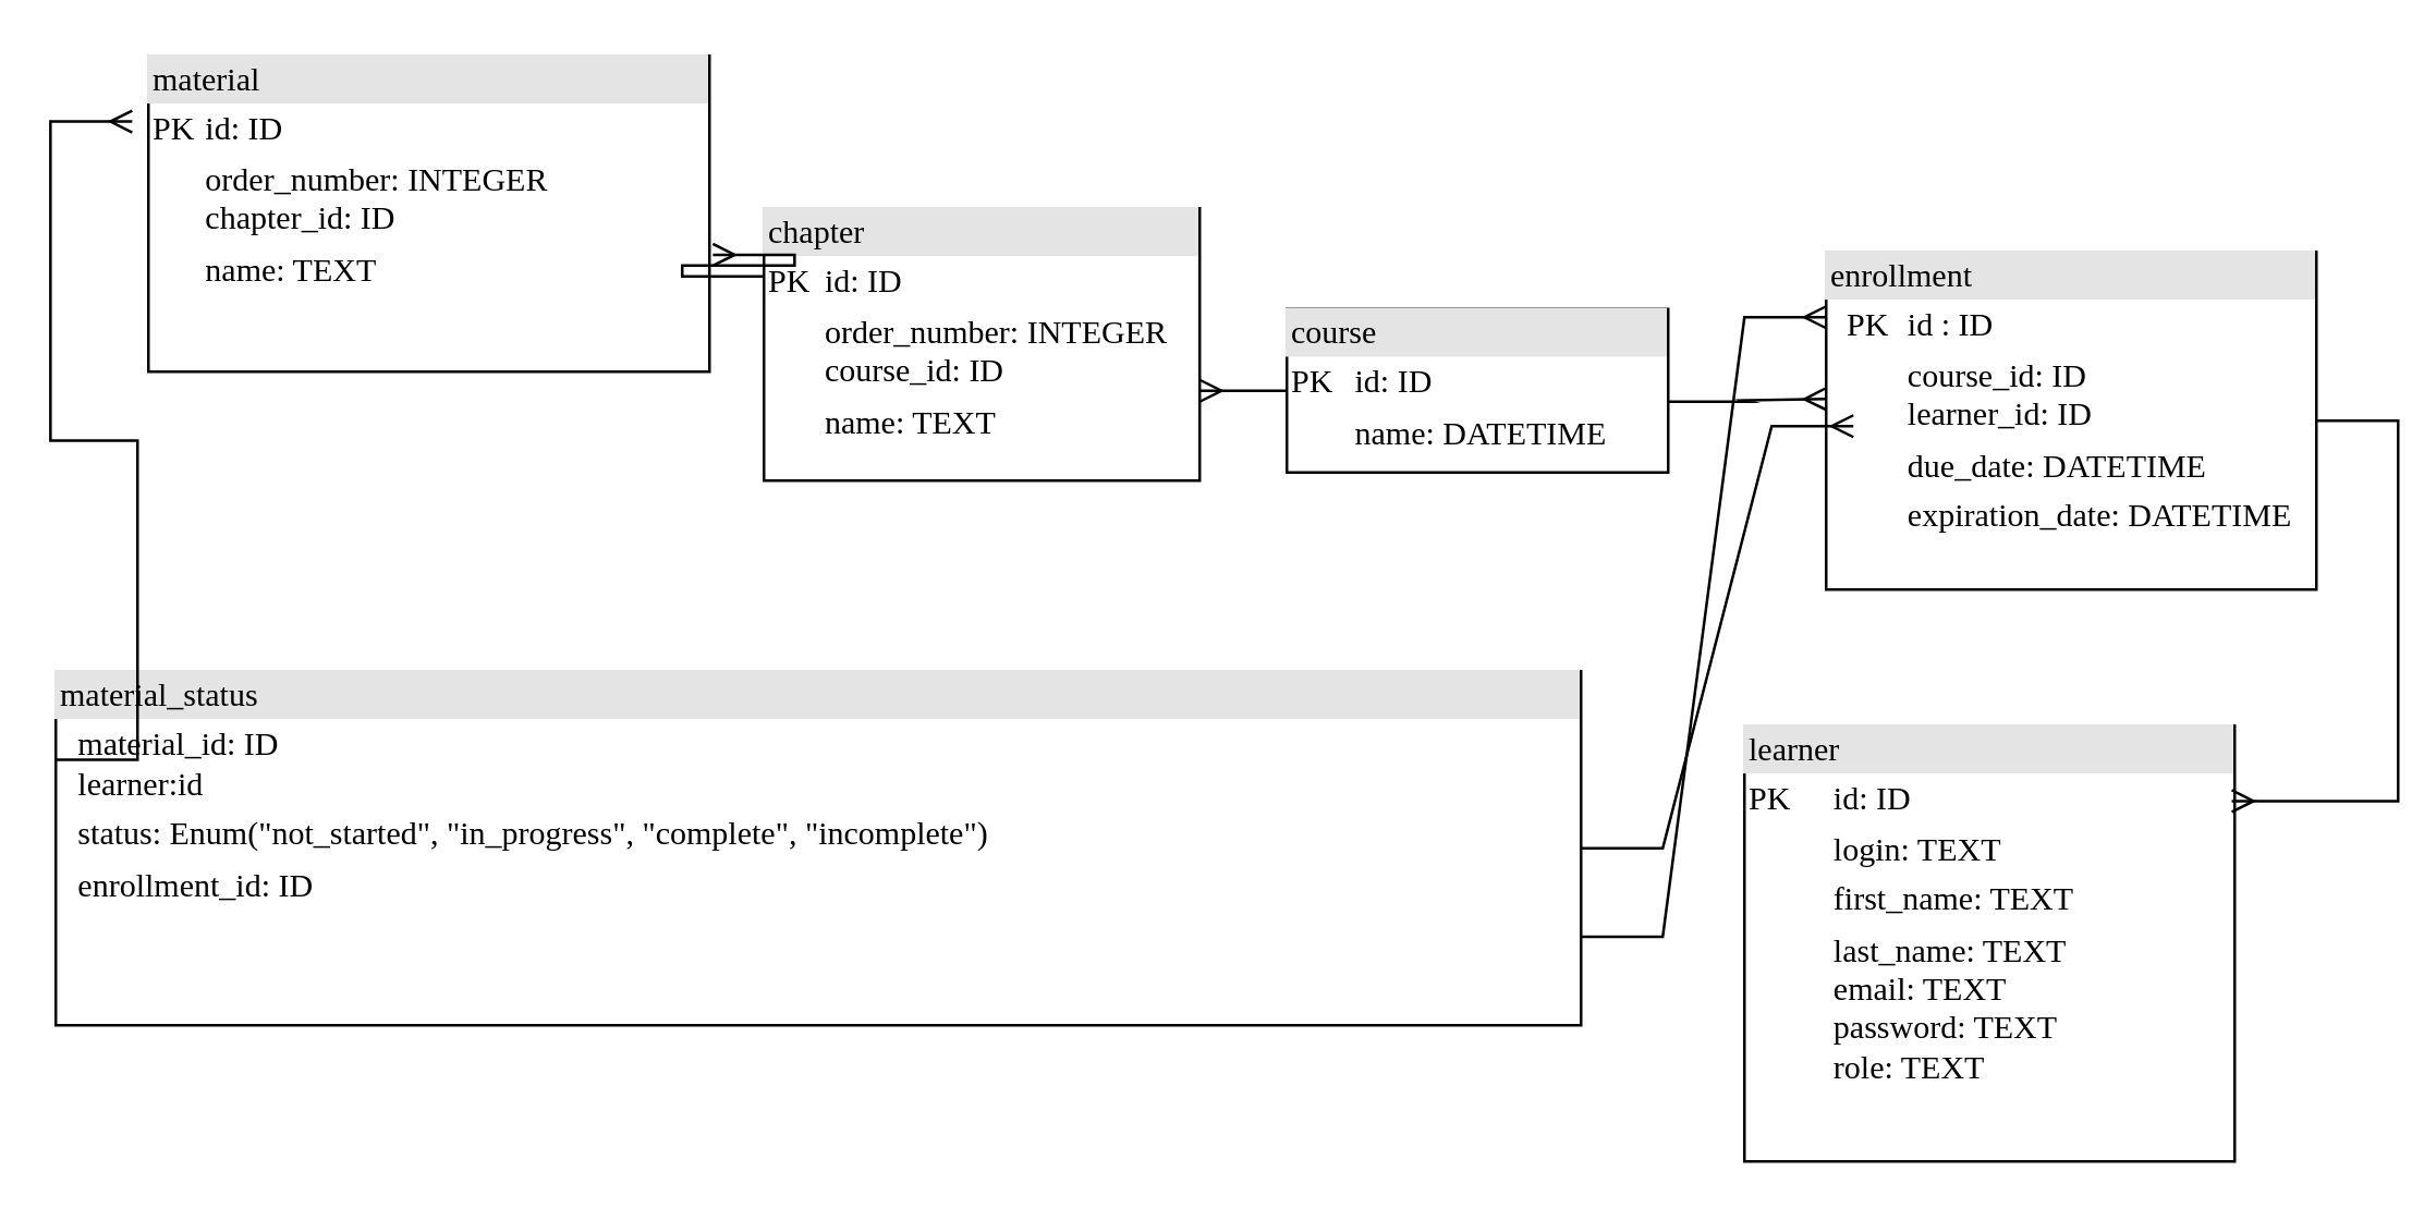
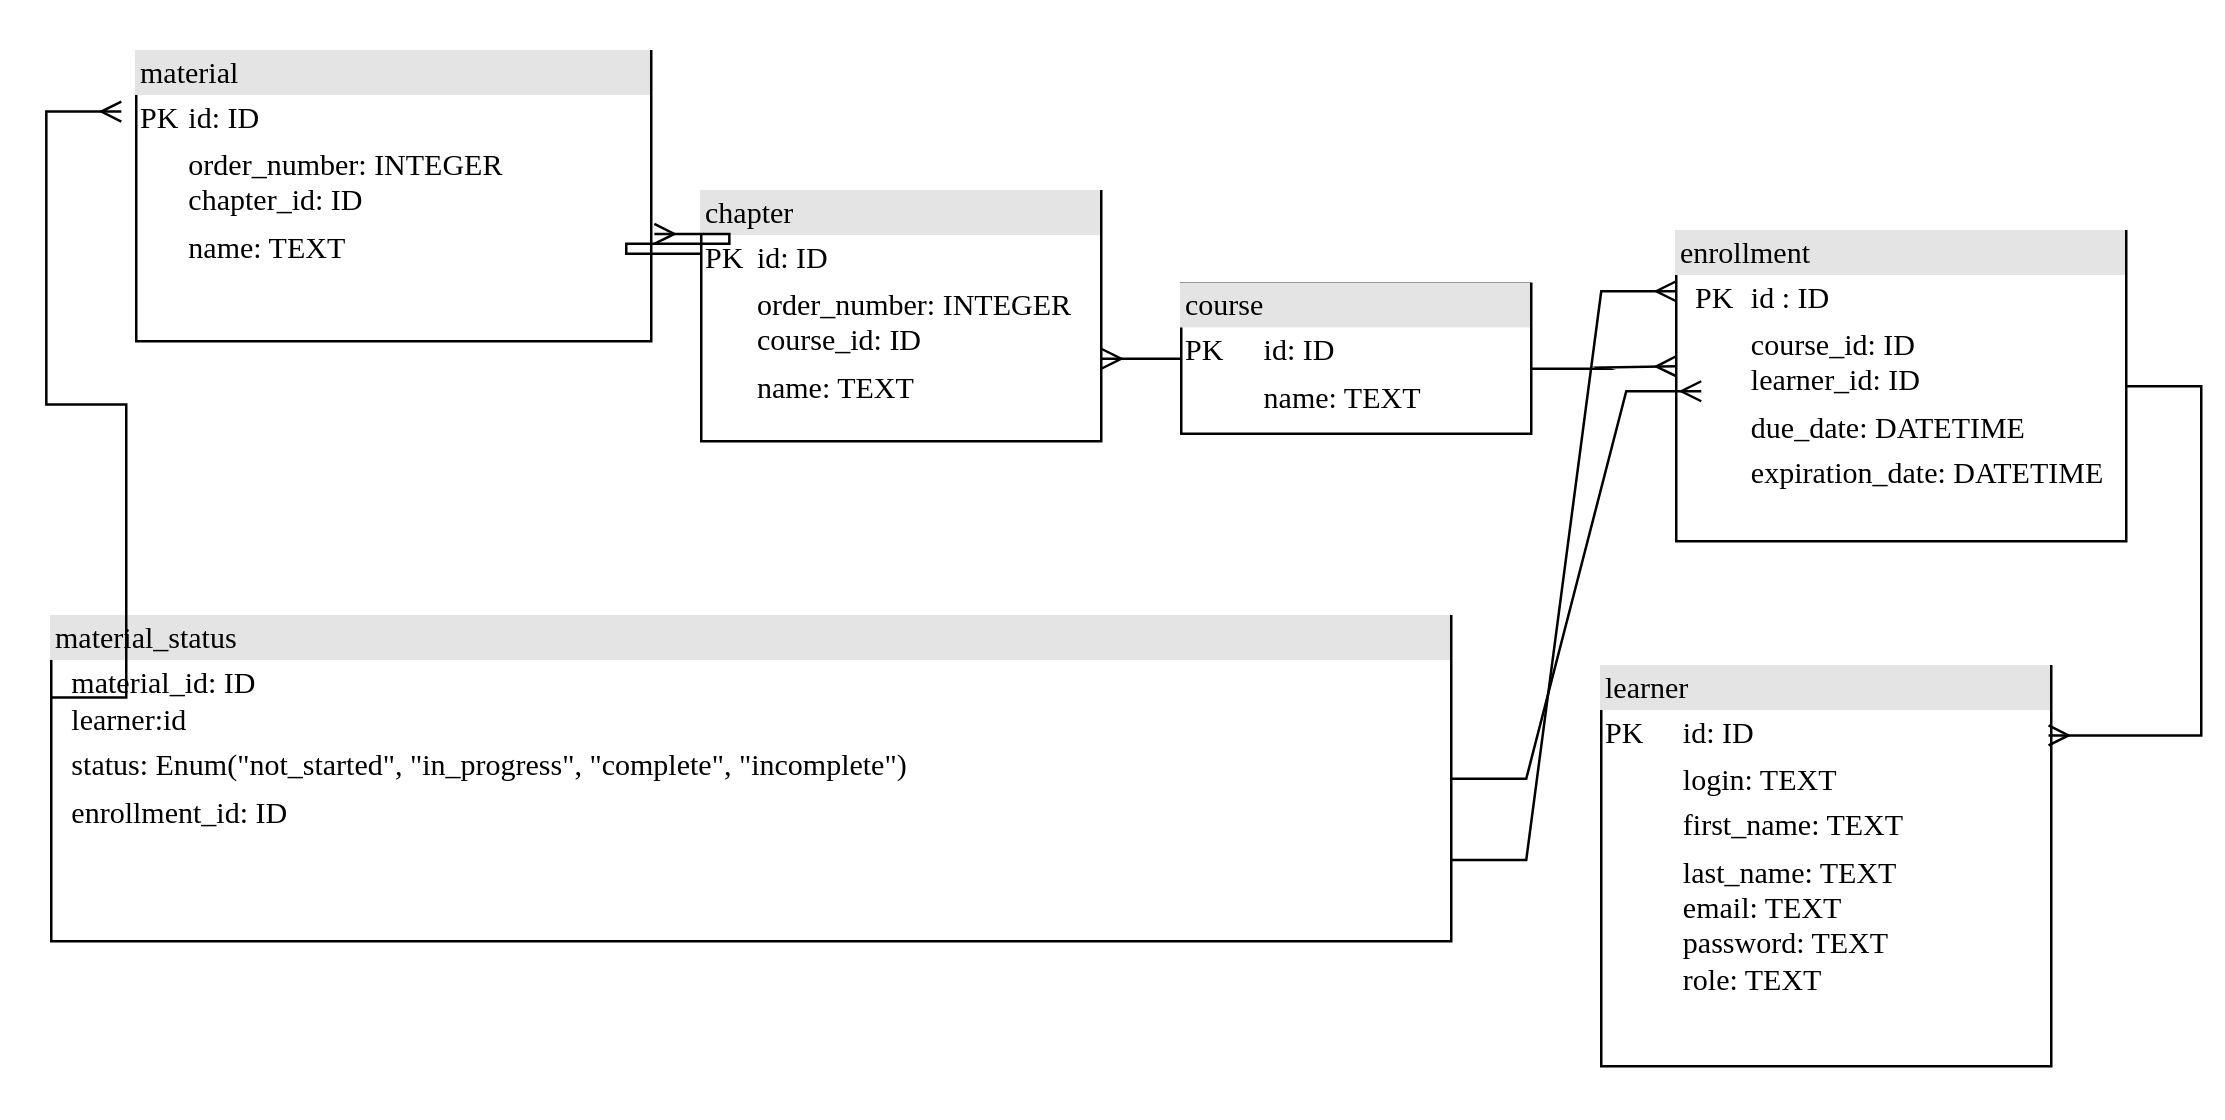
- <mxCell id="3" value="&lt;div style=&quot;box-sizing: border-box ; width: 100% ; background: #e4e4e4 ; padding: 2px&quot;&gt;course&lt;/div&gt;&lt;table style=&quot;width: 100% ; font-size: 1em&quot; cellpadding=&quot;2&quot; cellspacing=&quot;0&quot;&gt;&lt;tbody&gt;&lt;tr&gt;&lt;td&gt;PK&lt;/td&gt;&lt;td&gt;id: ID&lt;/td&gt;&lt;/tr&gt;&lt;tr&gt;&lt;td&gt;&lt;br&gt;&lt;/td&gt;&lt;td&gt;name: DATETIME&lt;/td&gt;&lt;/tr&gt;&lt;/tbody&gt;&lt;/table&gt;" style="verticalAlign=top;align=left;overflow=fill;html=1;rounded=0;shadow=0;comic=0;labelBackgroundColor=none;strokeWidth=1;fontFamily=Verdana;fontSize=12" parent="1" vertex="1"><mxGeometry x="472" y="113" width="140" height="60" as="geometry" /></mxCell>
+ <mxCell id="3" value="&lt;div style=&quot;box-sizing: border-box ; width: 100% ; background: #e4e4e4 ; padding: 2px&quot;&gt;course&lt;/div&gt;&lt;table style=&quot;width: 100% ; font-size: 1em&quot; cellpadding=&quot;2&quot; cellspacing=&quot;0&quot;&gt;&lt;tbody&gt;&lt;tr&gt;&lt;td&gt;PK&lt;/td&gt;&lt;td&gt;id: ID&lt;/td&gt;&lt;/tr&gt;&lt;tr&gt;&lt;td&gt;&lt;br&gt;&lt;/td&gt;&lt;td&gt;name: TEXT&lt;/td&gt;&lt;/tr&gt;&lt;/tbody&gt;&lt;/table&gt;" style="verticalAlign=top;align=left;overflow=fill;html=1;rounded=0;shadow=0;comic=0;labelBackgroundColor=none;strokeWidth=1;fontFamily=Verdana;fontSize=12" parent="1" vertex="1"><mxGeometry x="472" y="113" width="140" height="60" as="geometry" /></mxCell>
